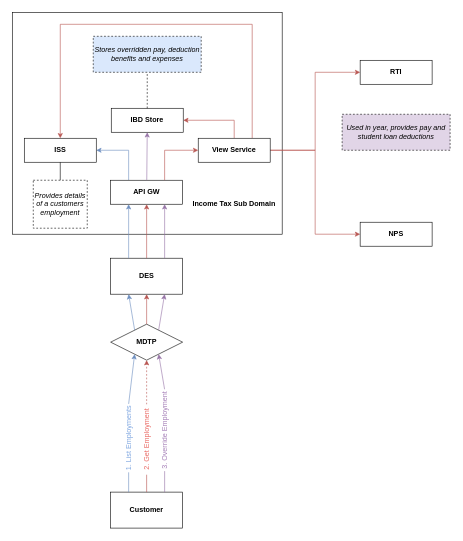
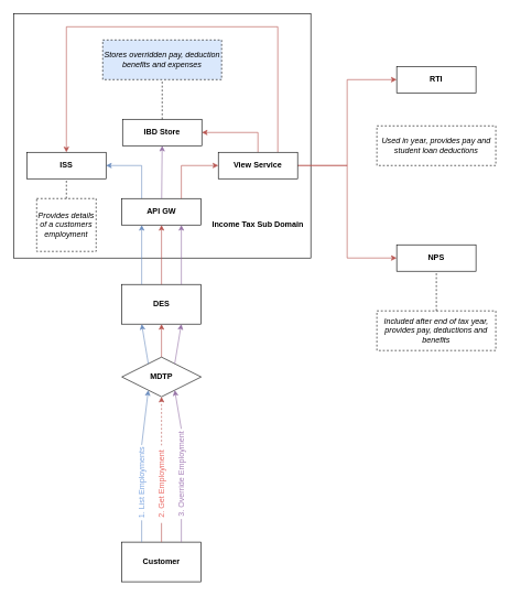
- <mxCell id="26" value="&lt;i&gt;Used in year, provides pay and student loan deductions&lt;/i&gt;" style="rounded=0;whiteSpace=wrap;html=1;fontColor=#000000;dashed=1;fillColor=#e1d5e7;" parent="1" vertex="1"><mxGeometry x="570" y="190" width="180" height="60" as="geometry" /></mxCell>
+ <mxCell id="26" value="&lt;i&gt;Used in year, provides pay and student loan deductions&lt;/i&gt;" style="rounded=0;whiteSpace=wrap;html=1;fontColor=#000000;dashed=1;" parent="1" vertex="1"><mxGeometry x="570" y="190" width="180" height="60" as="geometry" /></mxCell>
- <mxCell id="28" value="" style="endArrow=none;dashed=0;html=1;fontColor=#000000;entryX=0.5;entryY=1;entryDx=0;entryDy=0;exitX=0.5;exitY=0;exitDx=0;exitDy=0;" parent="1" source="27" target="8" edge="1"><mxGeometry width="50" height="50" relative="1" as="geometry"><mxPoint x="-40" y="340" as="sourcePoint" /><mxPoint x="10" y="290" as="targetPoint" /></mxGeometry></mxCell>
+ <mxCell id="28" value="" style="endArrow=none;dashed=1;html=1;fontColor=#000000;entryX=0.5;entryY=1;entryDx=0;entryDy=0;exitX=0.5;exitY=0;exitDx=0;exitDy=0;" parent="1" source="27" target="8" edge="1"><mxGeometry width="50" height="50" relative="1" as="geometry"><mxPoint x="-40" y="340" as="sourcePoint" /><mxPoint x="10" y="290" as="targetPoint" /></mxGeometry></mxCell>
+ <mxCell id="25" value="" style="endArrow=none;dashed=1;html=1;fontColor=#000000;entryX=0.5;entryY=1;entryDx=0;entryDy=0;exitX=0.5;exitY=0;exitDx=0;exitDy=0;" parent="1" source="24" target="18" edge="1"><mxGeometry width="50" height="50" relative="1" as="geometry"><mxPoint x="610" y="620" as="sourcePoint" /><mxPoint x="660" y="570" as="targetPoint" /></mxGeometry></mxCell>
+ <mxCell id="24" value="&lt;i&gt;Included after end of tax year,&lt;br&gt;provides pay, deductions and benefits&lt;/i&gt;" style="rounded=0;whiteSpace=wrap;html=1;fontColor=#000000;dashed=1;" parent="1" vertex="1"><mxGeometry x="570" y="470" width="180" height="60" as="geometry" /></mxCell>
